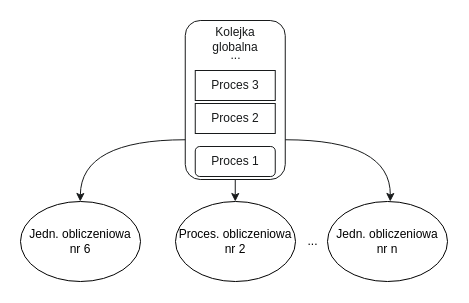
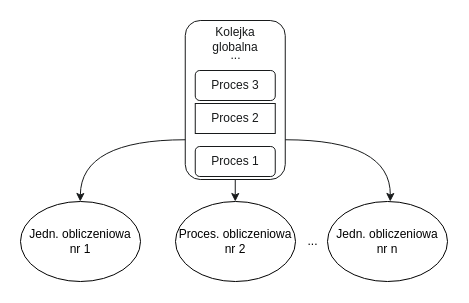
- <mxCell id="7" value="Proces 3" style="whiteSpace=wrap;html=1;fillColor=none;fontColor=#181a1b;strokeColor=#181a1b;rounded=0;" vertex="1" parent="1"><mxGeometry x="194.76" y="70" width="80" height="30" as="geometry" /></mxCell>
+ <mxCell id="7" value="Proces 3" style="rounded=1;whiteSpace=wrap;html=1;fillColor=none;fontColor=#181a1b;strokeColor=#181a1b;" vertex="1" parent="1"><mxGeometry x="194.76" y="70" width="80" height="30" as="geometry" /></mxCell>
- <mxCell id="2" value="&lt;div&gt;Jedn. obliczeniowa&lt;/div&gt;&lt;div&gt;nr 6&lt;/div&gt;" style="ellipse;whiteSpace=wrap;html=1;fillColor=none;" vertex="1" parent="1"><mxGeometry x="20" y="201" width="120" height="80" as="geometry" /></mxCell>
+ <mxCell id="2" value="&lt;div&gt;Jedn. obliczeniowa&lt;/div&gt;&lt;div&gt;nr 1&lt;/div&gt;" style="ellipse;whiteSpace=wrap;html=1;fillColor=none;" vertex="1" parent="1"><mxGeometry x="20" y="201" width="120" height="80" as="geometry" /></mxCell>
